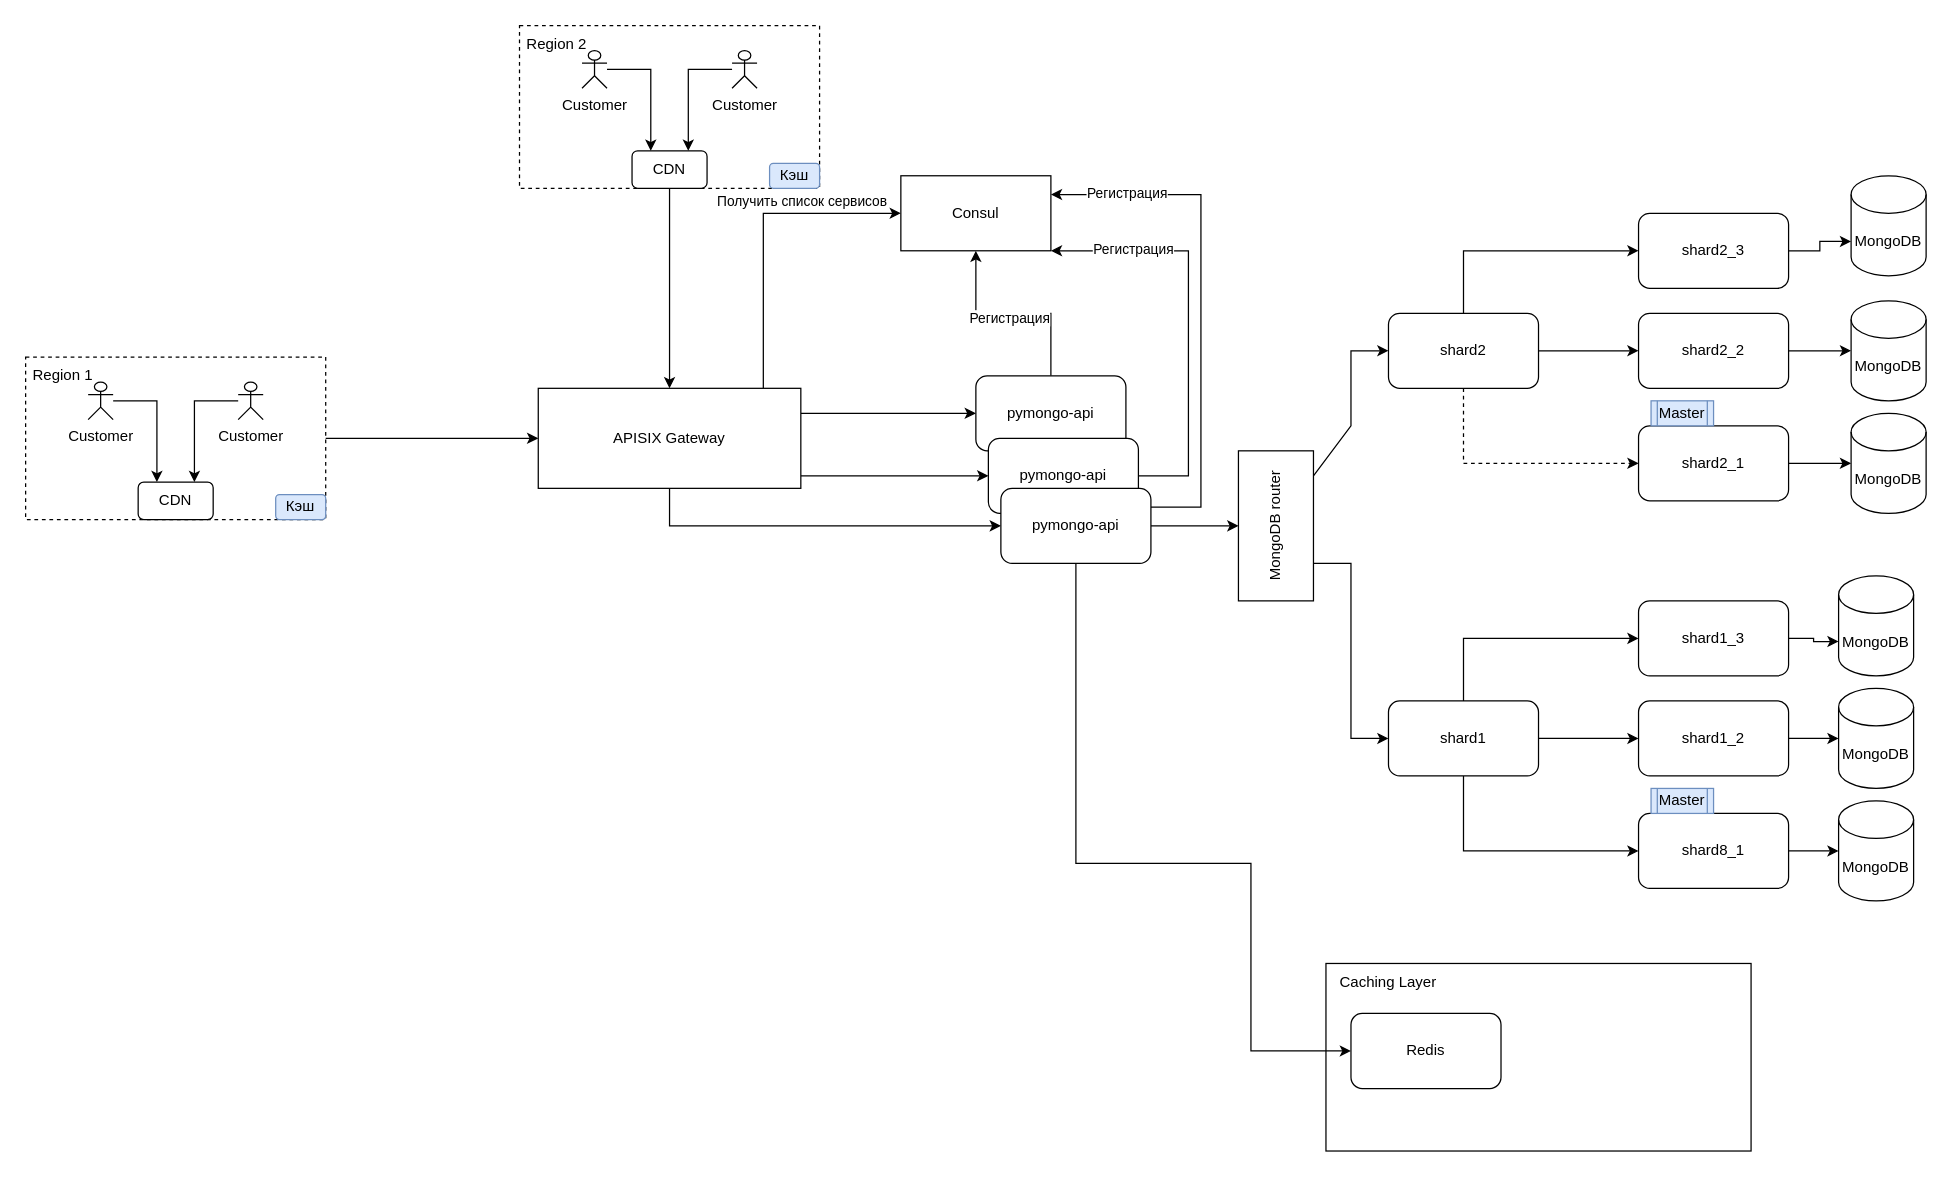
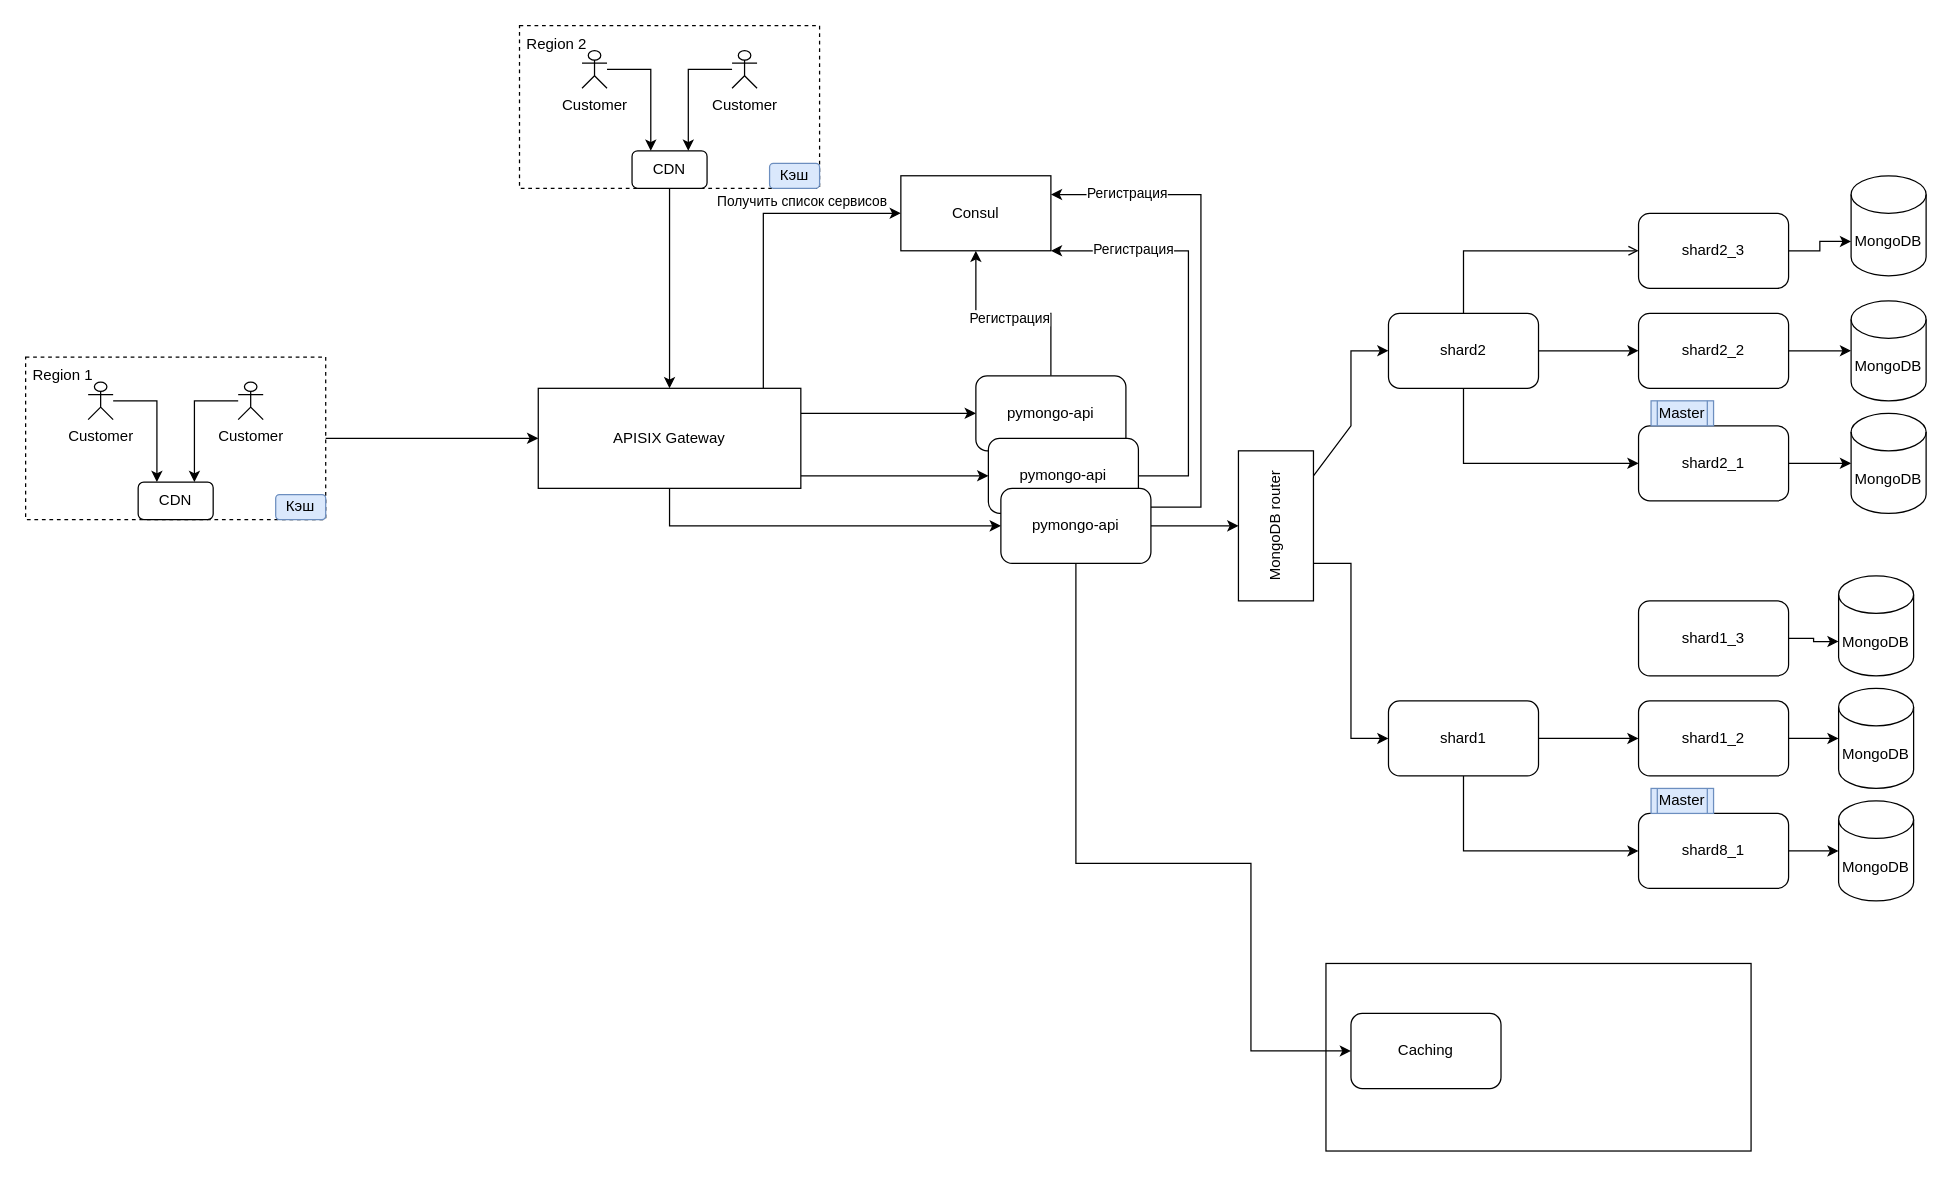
- <mxCell id="32" style="edgeStyle=orthogonalEdgeStyle;rounded=0;orthogonalLoop=1;jettySize=auto;html=1;entryX=0;entryY=0.5;entryDx=0;entryDy=0;" parent="1" source="34" target="36" edge="1"><mxGeometry relative="1" as="geometry"><Array as="points"><mxPoint x="1170" y="200" /></Array></mxGeometry></mxCell>
+ <mxCell id="32" style="edgeStyle=orthogonalEdgeStyle;rounded=0;orthogonalLoop=1;jettySize=auto;html=1;entryX=0;entryY=0.5;entryDx=0;entryDy=0;endArrow=open;" parent="1" source="34" target="36" edge="1"><mxGeometry relative="1" as="geometry"><Array as="points"><mxPoint x="1170" y="200" /></Array></mxGeometry></mxCell>
- <mxCell id="33" style="edgeStyle=orthogonalEdgeStyle;rounded=0;orthogonalLoop=1;jettySize=auto;html=1;entryX=0;entryY=0.5;entryDx=0;entryDy=0;dashed=1;" parent="1" source="34" target="38" edge="1"><mxGeometry relative="1" as="geometry"><Array as="points"><mxPoint x="1170" y="370" /></Array></mxGeometry></mxCell>
+ <mxCell id="33" style="edgeStyle=orthogonalEdgeStyle;rounded=0;orthogonalLoop=1;jettySize=auto;html=1;entryX=0;entryY=0.5;entryDx=0;entryDy=0;" parent="1" source="34" target="38" edge="1"><mxGeometry relative="1" as="geometry"><Array as="points"><mxPoint x="1170" y="370" /></Array></mxGeometry></mxCell>
- <mxCell id="20" style="edgeStyle=orthogonalEdgeStyle;rounded=0;orthogonalLoop=1;jettySize=auto;html=1;entryX=0;entryY=0.5;entryDx=0;entryDy=0;" parent="1" source="22" target="27" edge="1"><mxGeometry relative="1" as="geometry"><Array as="points"><mxPoint x="1170" y="510" /></Array></mxGeometry></mxCell>
- <mxCell id="52" value="Caching Layer" style="text;html=1;align=center;verticalAlign=middle;whiteSpace=wrap;rounded=0;" parent="1" vertex="1"><mxGeometry x="1060" y="770" width="100" height="30" as="geometry" /></mxCell>
- <mxCell id="53" value="Redis" style="rounded=1;whiteSpace=wrap;html=1;" parent="1" vertex="1"><mxGeometry x="1080" y="810" width="120" height="60" as="geometry" /></mxCell>
+ <mxCell id="53" value="Caching" style="rounded=1;whiteSpace=wrap;html=1;" parent="1" vertex="1"><mxGeometry x="1080" y="810" width="120" height="60" as="geometry" /></mxCell>
